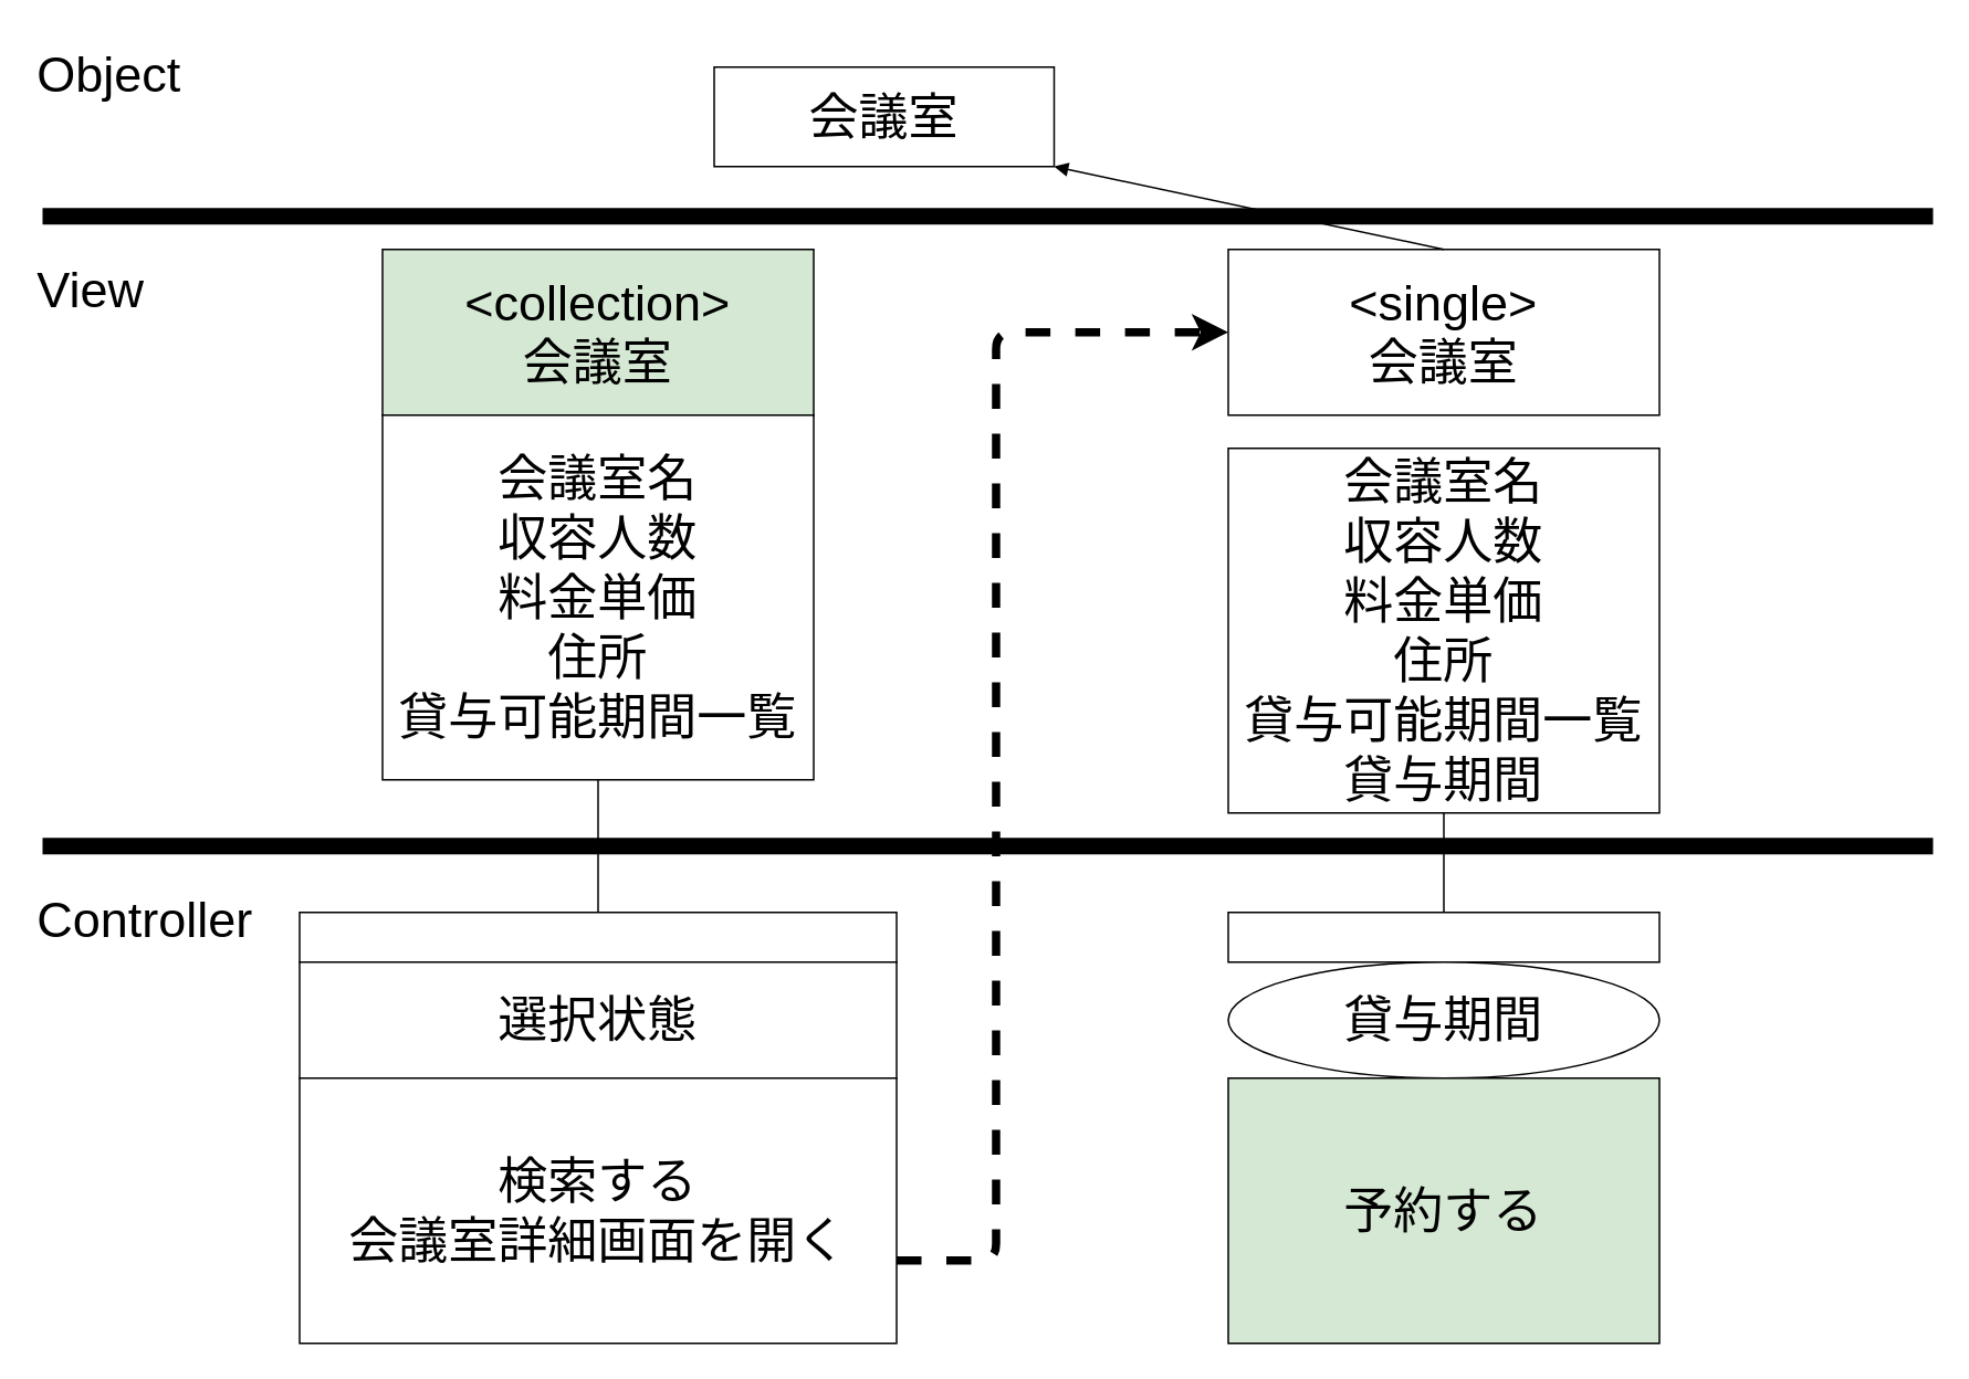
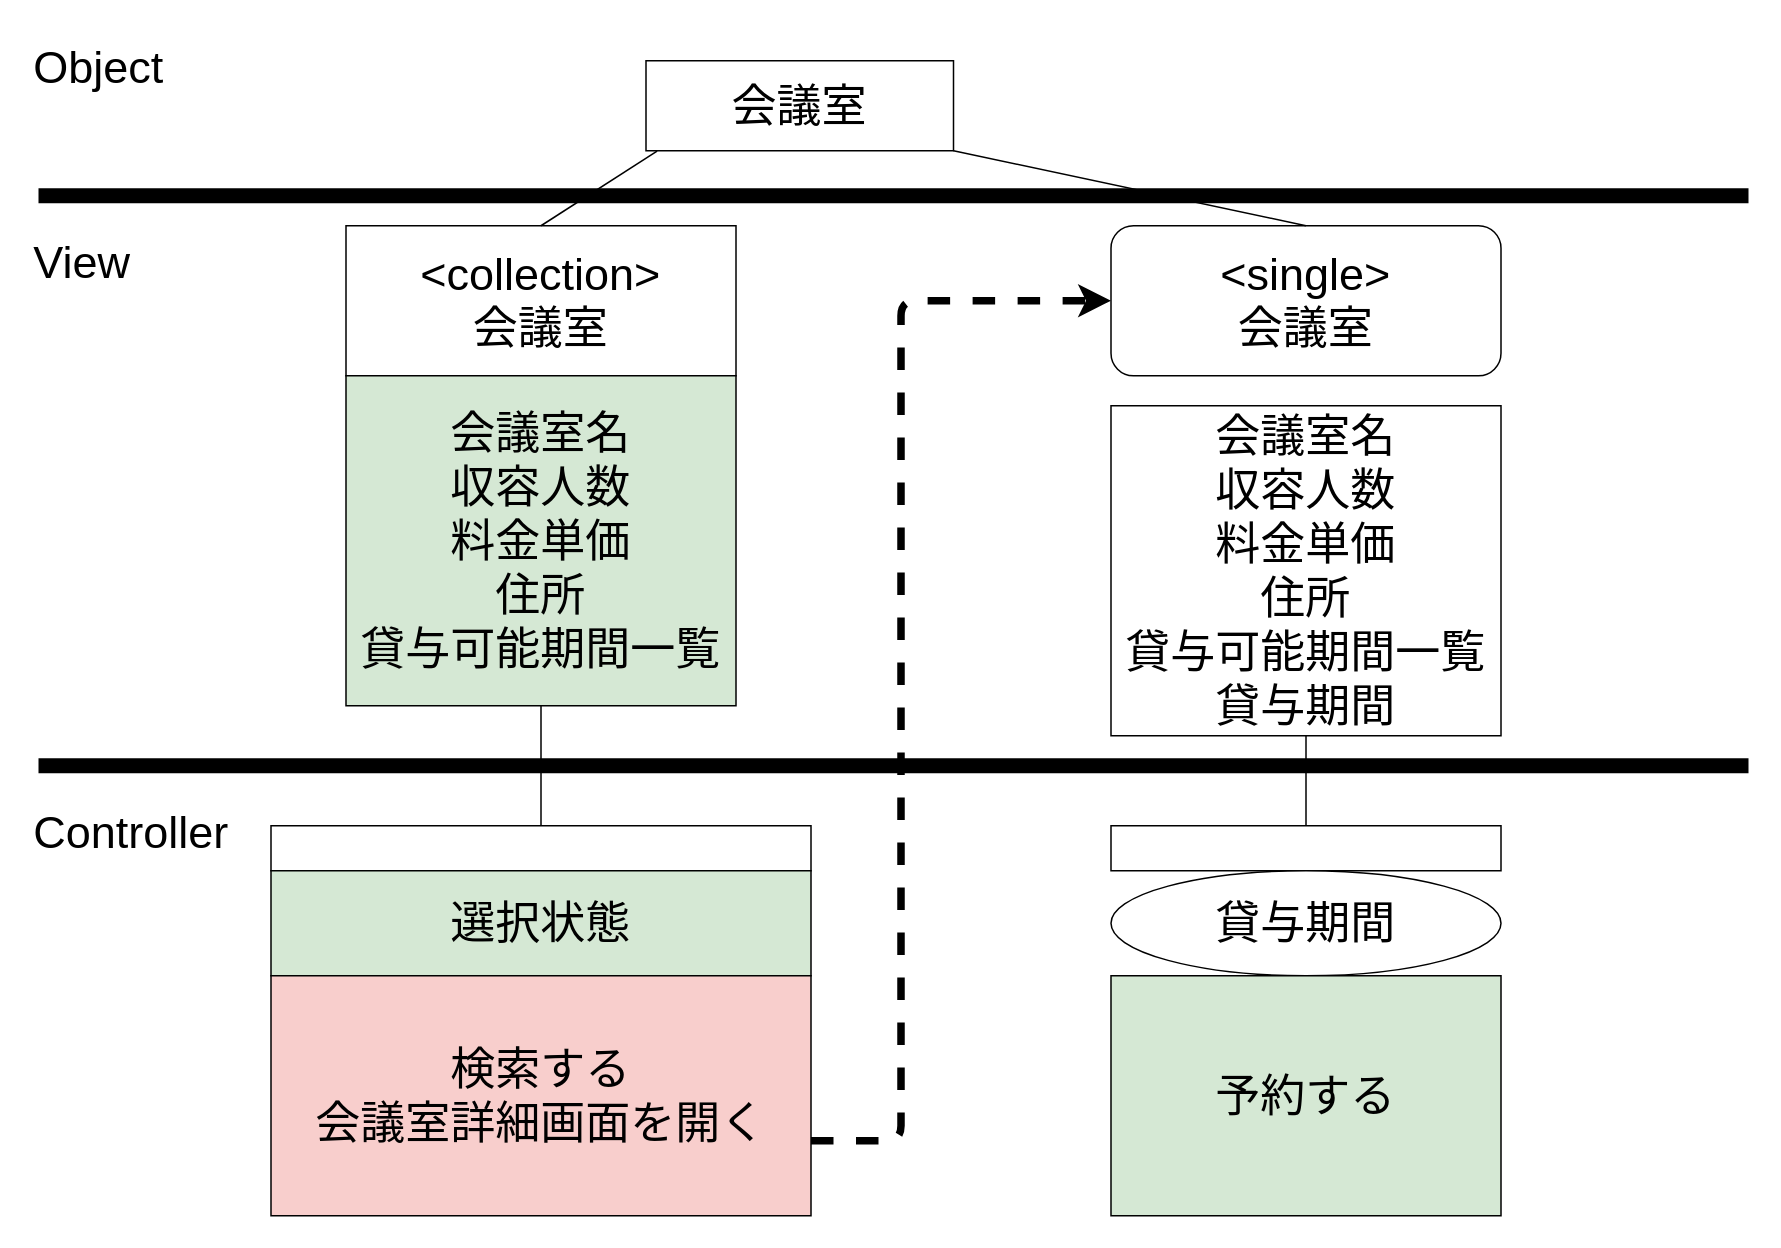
- <mxCell id="19" value="" style="endArrow=block;html=1;strokeWidth=1;fontSize=30;exitX=0.5;exitY=0;exitDx=0;exitDy=0;entryX=1;entryY=1;entryDx=0;entryDy=0;" edge="1" parent="1" source="13" target="7"><mxGeometry width="50" height="50" relative="1" as="geometry"><mxPoint x="890" y="100" as="sourcePoint" /><mxPoint x="940" y="50" as="targetPoint" /></mxGeometry></mxCell>
+ <mxCell id="19" value="" style="endArrow=none;html=1;strokeWidth=1;fontSize=30;exitX=0.5;exitY=0;exitDx=0;exitDy=0;entryX=1;entryY=1;entryDx=0;entryDy=0;" edge="1" parent="1" source="13" target="7"><mxGeometry width="50" height="50" relative="1" as="geometry"><mxPoint x="890" y="100" as="sourcePoint" /><mxPoint x="940" y="50" as="targetPoint" /></mxGeometry></mxCell>
+ <mxCell id="18" value="" style="endArrow=none;html=1;strokeWidth=1;fontSize=30;entryX=0.036;entryY=1.003;entryDx=0;entryDy=0;entryPerimeter=0;exitX=0.5;exitY=0;exitDx=0;exitDy=0;" edge="1" parent="1" source="8" target="7"><mxGeometry width="50" height="50" relative="1" as="geometry"><mxPoint x="300" y="140" as="sourcePoint" /><mxPoint x="350" y="90" as="targetPoint" /></mxGeometry></mxCell>
- <mxCell id="8" value="&amp;lt;collection&amp;gt;&lt;br&gt;会議室" style="rounded=0;whiteSpace=wrap;html=1;fontSize=30;align=center;fillColor=#d5e8d4;" vertex="1" parent="1"><mxGeometry x="230" y="150" width="260" height="100" as="geometry" /></mxCell>
+ <mxCell id="8" value="&amp;lt;collection&amp;gt;&lt;br&gt;会議室" style="rounded=0;whiteSpace=wrap;html=1;fontSize=30;align=center;" vertex="1" parent="1"><mxGeometry x="230" y="150" width="260" height="100" as="geometry" /></mxCell>
- <mxCell id="13" value="&amp;lt;single&amp;gt;&lt;br&gt;会議室" style="rounded=0;whiteSpace=wrap;html=1;fontSize=30;align=center;" vertex="1" parent="1"><mxGeometry x="740" y="150" width="260" height="100" as="geometry" /></mxCell>
+ <mxCell id="13" value="&amp;lt;single&amp;gt;&lt;br&gt;会議室" style="whiteSpace=wrap;html=1;fontSize=30;align=center;rounded=1;" vertex="1" parent="1"><mxGeometry x="740" y="150" width="260" height="100" as="geometry" /></mxCell>
- <mxCell id="9" value="会議室名&lt;br&gt;収容人数&lt;br&gt;料金単価&lt;br&gt;住所&lt;br&gt;貸与可能期間一覧" style="rounded=0;whiteSpace=wrap;html=1;fontSize=30;align=center;" vertex="1" parent="1"><mxGeometry x="230" y="250" width="260" height="220" as="geometry" /></mxCell>
+ <mxCell id="9" value="会議室名&lt;br&gt;収容人数&lt;br&gt;料金単価&lt;br&gt;住所&lt;br&gt;貸与可能期間一覧" style="rounded=0;whiteSpace=wrap;html=1;fontSize=30;align=center;fillColor=#d5e8d4;" vertex="1" parent="1"><mxGeometry x="230" y="250" width="260" height="220" as="geometry" /></mxCell>
- <mxCell id="11" value="選択状態" style="rounded=0;whiteSpace=wrap;html=1;fontSize=30;align=center;" vertex="1" parent="1"><mxGeometry x="180" y="580" width="360" height="70" as="geometry" /></mxCell>
+ <mxCell id="11" value="選択状態" style="rounded=0;whiteSpace=wrap;html=1;fontSize=30;align=center;fillColor=#d5e8d4;" vertex="1" parent="1"><mxGeometry x="180" y="580" width="360" height="70" as="geometry" /></mxCell>
- <mxCell id="12" value="検索する&lt;br&gt;会議室詳細画面を開く" style="rounded=0;whiteSpace=wrap;html=1;fontSize=30;align=center;" vertex="1" parent="1"><mxGeometry x="180" y="650" width="360" height="160" as="geometry" /></mxCell>
+ <mxCell id="12" value="検索する&lt;br&gt;会議室詳細画面を開く" style="rounded=0;whiteSpace=wrap;html=1;fontSize=30;align=center;fillColor=#f8cecc;" vertex="1" parent="1"><mxGeometry x="180" y="650" width="360" height="160" as="geometry" /></mxCell>
